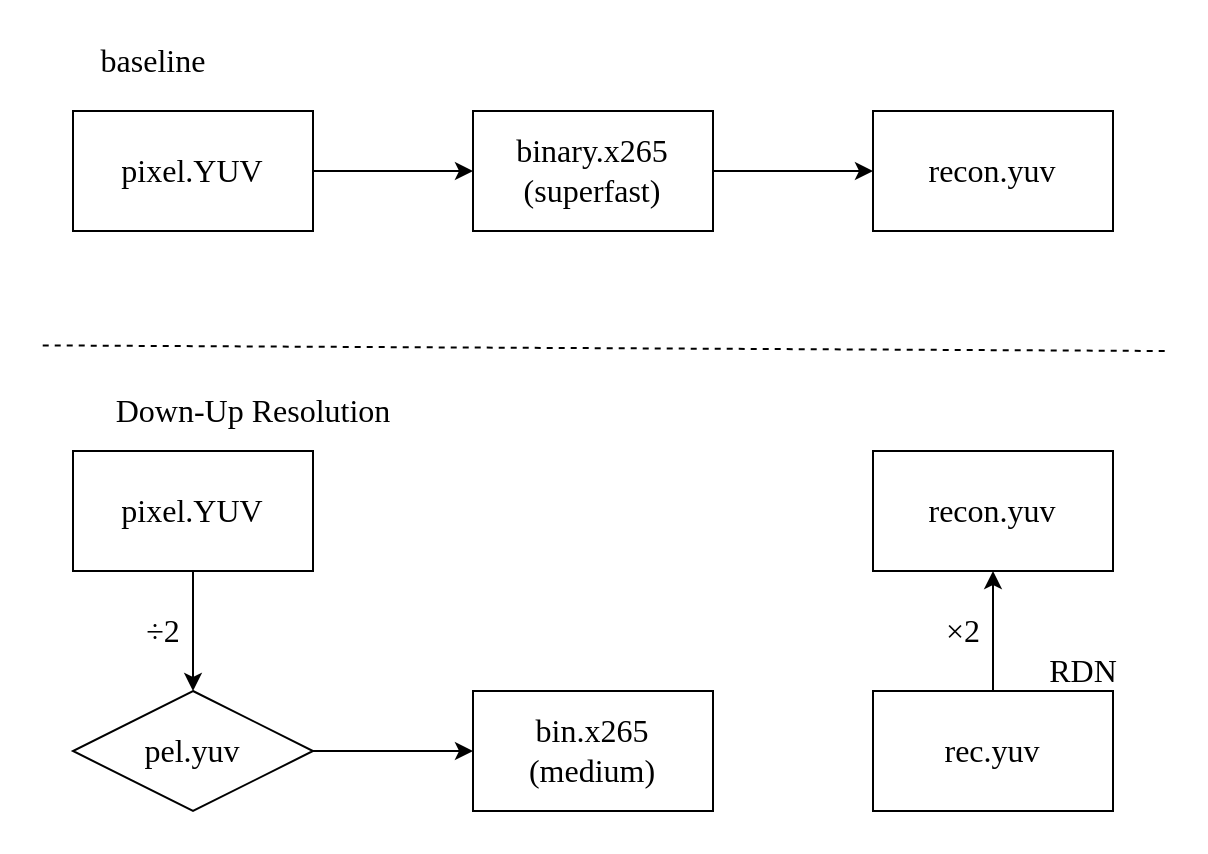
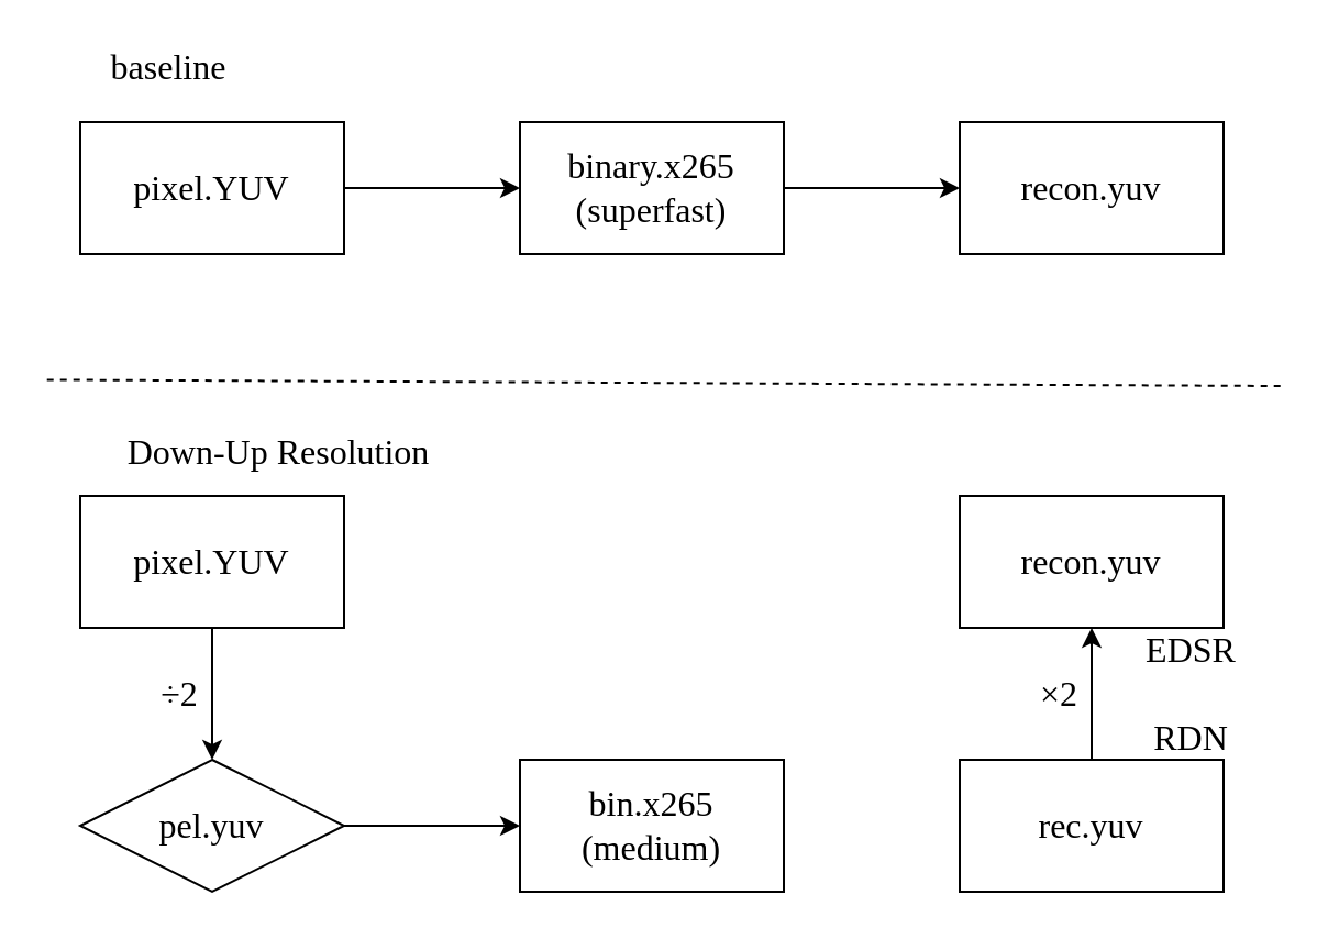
+ <mxCell id="17" value="EDSR" style="text;html=1;align=center;verticalAlign=middle;resizable=0;points=[];autosize=1;strokeColor=none;fillColor=none;fontSize=16;fontFamily=Lucida Console;" vertex="1" parent="1"><mxGeometry x="516" y="285" width="50" height="20" as="geometry" /></mxCell>
